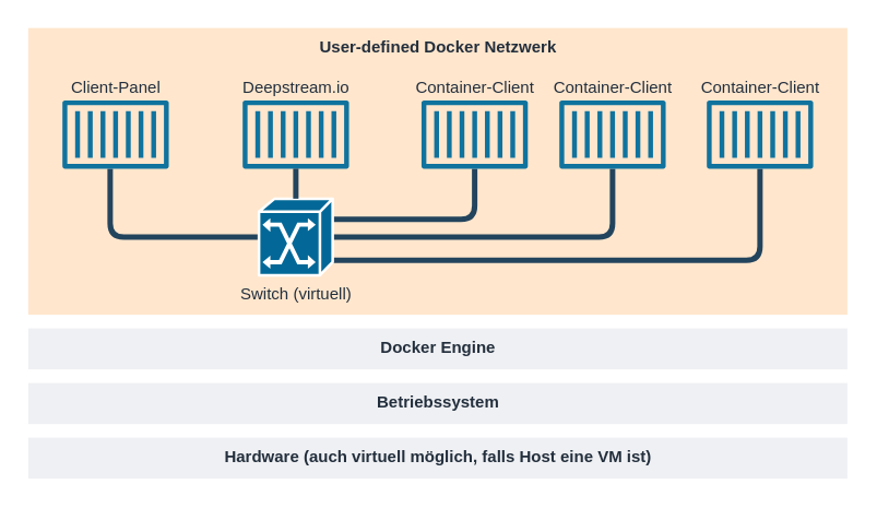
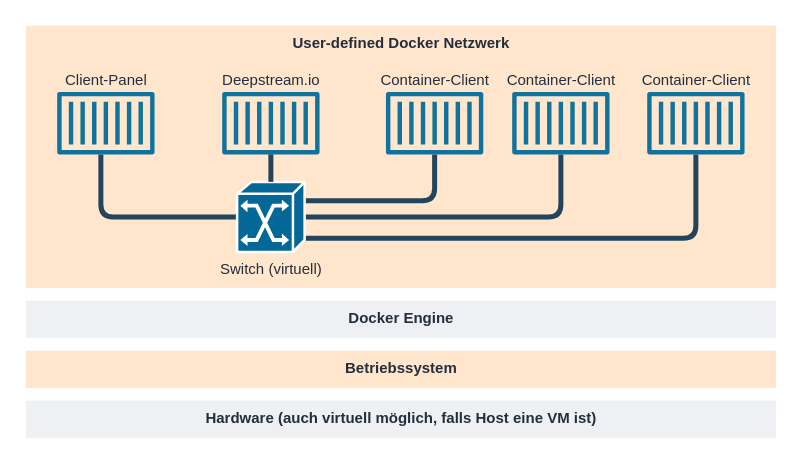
- <mxCell id="15" value="&lt;b&gt;Betriebssystem&lt;/b&gt;" style="fillColor=#EFF0F3;strokeColor=none;dashed=0;verticalAlign=top;fontStyle=0;fontColor=#232F3D;labelBackgroundColor=none;html=1;" parent="1" vertex="1"><mxGeometry x="20" y="280" width="600" height="30" as="geometry" /></mxCell>
+ <mxCell id="15" value="&lt;b&gt;Betriebssystem&lt;/b&gt;" style="fillColor=#ffe6cc;strokeColor=none;dashed=0;verticalAlign=top;fontStyle=0;fontColor=#232F3D;labelBackgroundColor=none;html=1;" parent="1" vertex="1"><mxGeometry x="20" y="280" width="600" height="30" as="geometry" /></mxCell>
